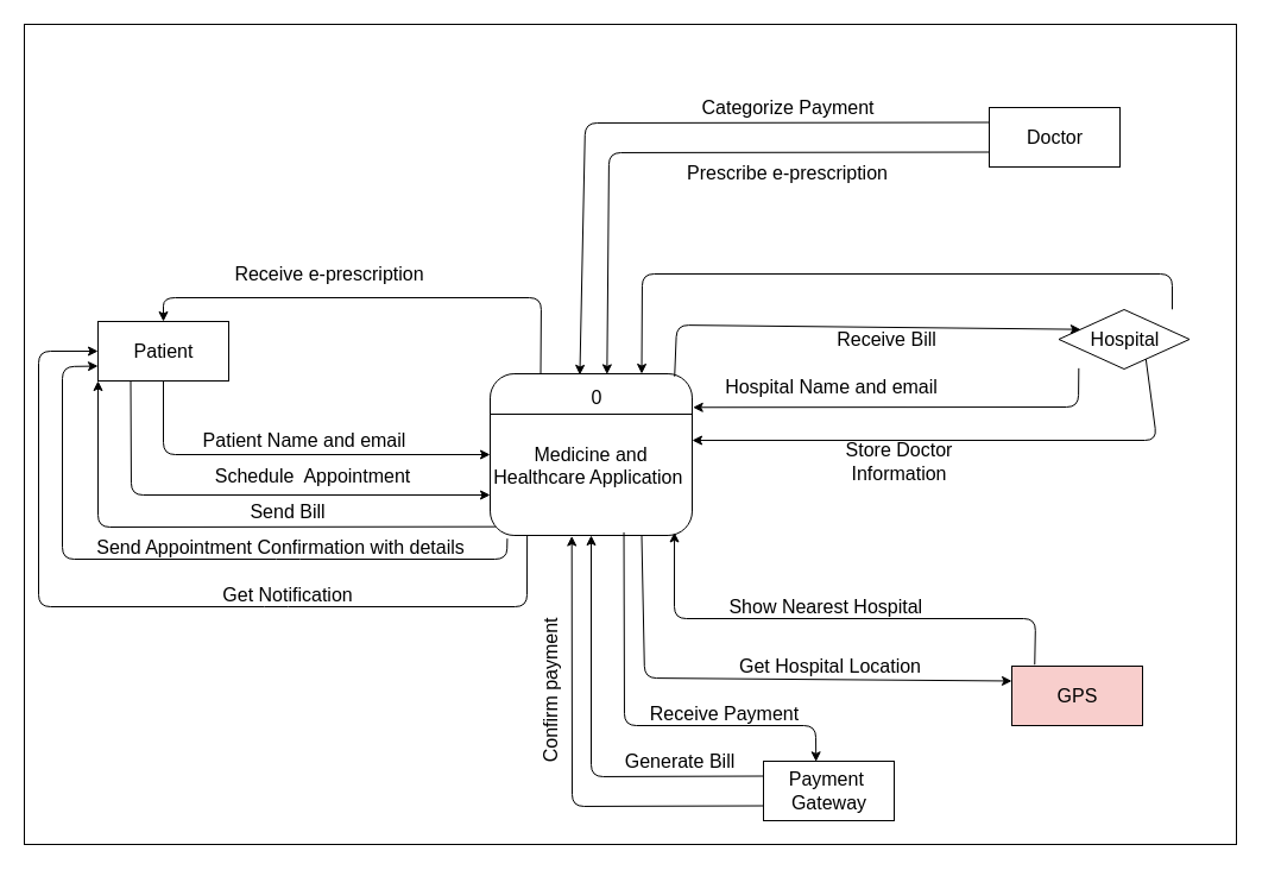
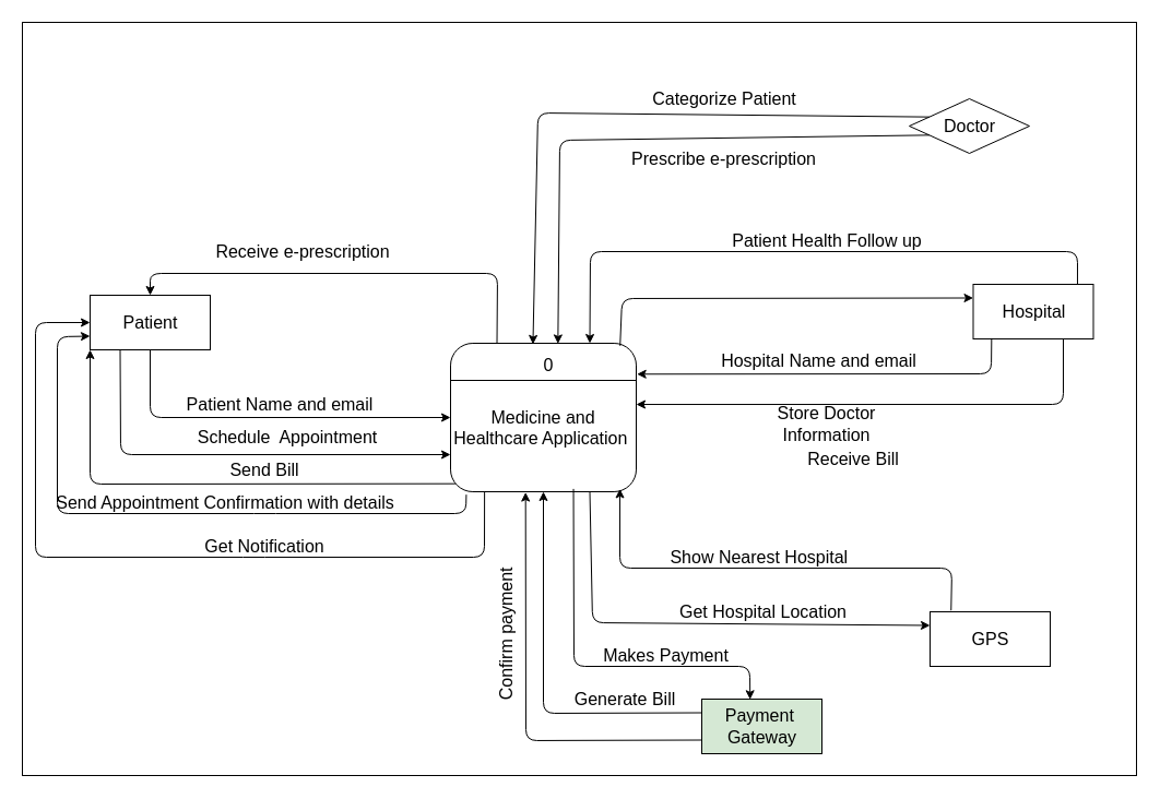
- <mxCell id="43" value="Categorize Payment" style="text;html=1;strokeColor=none;fillColor=none;align=center;verticalAlign=middle;whiteSpace=wrap;rounded=0;fontSize=16;" parent="1" vertex="1"><mxGeometry x="564.75" y="80" width="195.62" height="20" as="geometry" /></mxCell>
+ <mxCell id="43" value="Categorize Patient" style="text;html=1;strokeColor=none;fillColor=none;align=center;verticalAlign=middle;whiteSpace=wrap;rounded=0;fontSize=16;" parent="1" vertex="1"><mxGeometry x="564.75" y="80" width="195.62" height="20" as="geometry" /></mxCell>
- <mxCell id="9" value="Doctor" style="html=1;fontSize=16;fontFamily=Helvetica;" parent="1" vertex="1"><mxGeometry x="832" y="90" width="110" height="50" as="geometry" /></mxCell>
+ <mxCell id="9" value="Doctor" style="rhombus;html=1;fontSize=16;fontFamily=Helvetica;" parent="1" vertex="1"><mxGeometry x="832" y="90" width="110" height="50" as="geometry" /></mxCell>
+ <mxCell id="32" value="Patient Health Follow up" style="text;html=1;strokeColor=none;fillColor=none;align=center;verticalAlign=middle;whiteSpace=wrap;rounded=0;fontSize=16;" parent="1" vertex="1"><mxGeometry x="632" y="210" width="250" height="20" as="geometry" /></mxCell>
- <mxCell id="39" value="Receive Bill" style="text;html=1;strokeColor=none;fillColor=none;align=center;verticalAlign=middle;whiteSpace=wrap;rounded=0;fontSize=16;" parent="1" vertex="1"><mxGeometry x="641" y="275" width="210" height="20" as="geometry" /></mxCell>
+ <mxCell id="39" value="Receive Bill" style="text;html=1;strokeColor=none;fillColor=none;align=center;verticalAlign=middle;whiteSpace=wrap;rounded=0;fontSize=16;" parent="1" vertex="1"><mxGeometry x="676" y="410" width="210" height="20" as="geometry" /></mxCell>
- <mxCell id="8" value="Hospital" style="rhombus;html=1;fontSize=16;fontFamily=Helvetica;" parent="1" vertex="1"><mxGeometry x="890.5" y="260" width="110" height="50" as="geometry" /></mxCell>
+ <mxCell id="8" value="Hospital" style="html=1;fontSize=16;fontFamily=Helvetica;" parent="1" vertex="1"><mxGeometry x="890.5" y="260" width="110" height="50" as="geometry" /></mxCell>
- <mxCell id="38" value="Hospital Name and email" style="text;html=1;strokeColor=none;fillColor=none;align=center;verticalAlign=middle;whiteSpace=wrap;rounded=0;fontSize=16;" parent="1" vertex="1"><mxGeometry x="596.5" y="315" width="204.5" height="20" as="geometry" /></mxCell>
+ <mxCell id="38" value="Hospital Name and email" style="text;html=1;strokeColor=none;fillColor=none;align=center;verticalAlign=middle;whiteSpace=wrap;rounded=0;fontSize=16;" parent="1" vertex="1"><mxGeometry x="646.5" y="320" width="204.5" height="20" as="geometry" /></mxCell>
- <mxCell id="19" value="Send Appointment Confirmation with details" style="text;html=1;strokeColor=none;fillColor=none;align=center;verticalAlign=middle;whiteSpace=wrap;rounded=0;fontSize=16;" parent="1" vertex="1"><mxGeometry x="70" y="450" width="332" height="20" as="geometry" /></mxCell>
+ <mxCell id="19" value="Send Appointment Confirmation with details" style="text;html=1;strokeColor=none;fillColor=none;align=center;verticalAlign=middle;whiteSpace=wrap;rounded=0;fontSize=16;" parent="1" vertex="1"><mxGeometry x="40" y="450" width="332" height="20" as="geometry" /></mxCell>
- <mxCell id="7" value="GPS" style="html=1;fontSize=16;fontFamily=Helvetica;fillColor=#f8cecc;" parent="1" vertex="1"><mxGeometry x="851" y="560" width="110" height="50" as="geometry" /></mxCell>
+ <mxCell id="7" value="GPS" style="html=1;fontSize=16;fontFamily=Helvetica;" parent="1" vertex="1"><mxGeometry x="851" y="560" width="110" height="50" as="geometry" /></mxCell>
- <mxCell id="22" value="Receive Payment " style="text;html=1;strokeColor=none;fillColor=none;align=center;verticalAlign=middle;whiteSpace=wrap;rounded=0;fontSize=16;" parent="1" vertex="1"><mxGeometry x="530" y="590" width="159" height="20" as="geometry" /></mxCell>
+ <mxCell id="22" value="Makes Payment " style="text;html=1;strokeColor=none;fillColor=none;align=center;verticalAlign=middle;whiteSpace=wrap;rounded=0;fontSize=16;" parent="1" vertex="1"><mxGeometry x="530" y="590" width="159" height="20" as="geometry" /></mxCell>
- <mxCell id="10" value="Payment&amp;nbsp;&lt;br&gt;Gateway" style="html=1;fontSize=16;fontFamily=Helvetica;" parent="1" vertex="1"><mxGeometry x="642" y="640" width="110" height="50" as="geometry" /></mxCell>
+ <mxCell id="10" value="Payment&amp;nbsp;&lt;br&gt;Gateway" style="html=1;fontSize=16;fontFamily=Helvetica;fillColor=#d5e8d4;" parent="1" vertex="1"><mxGeometry x="642" y="640" width="110" height="50" as="geometry" /></mxCell>
